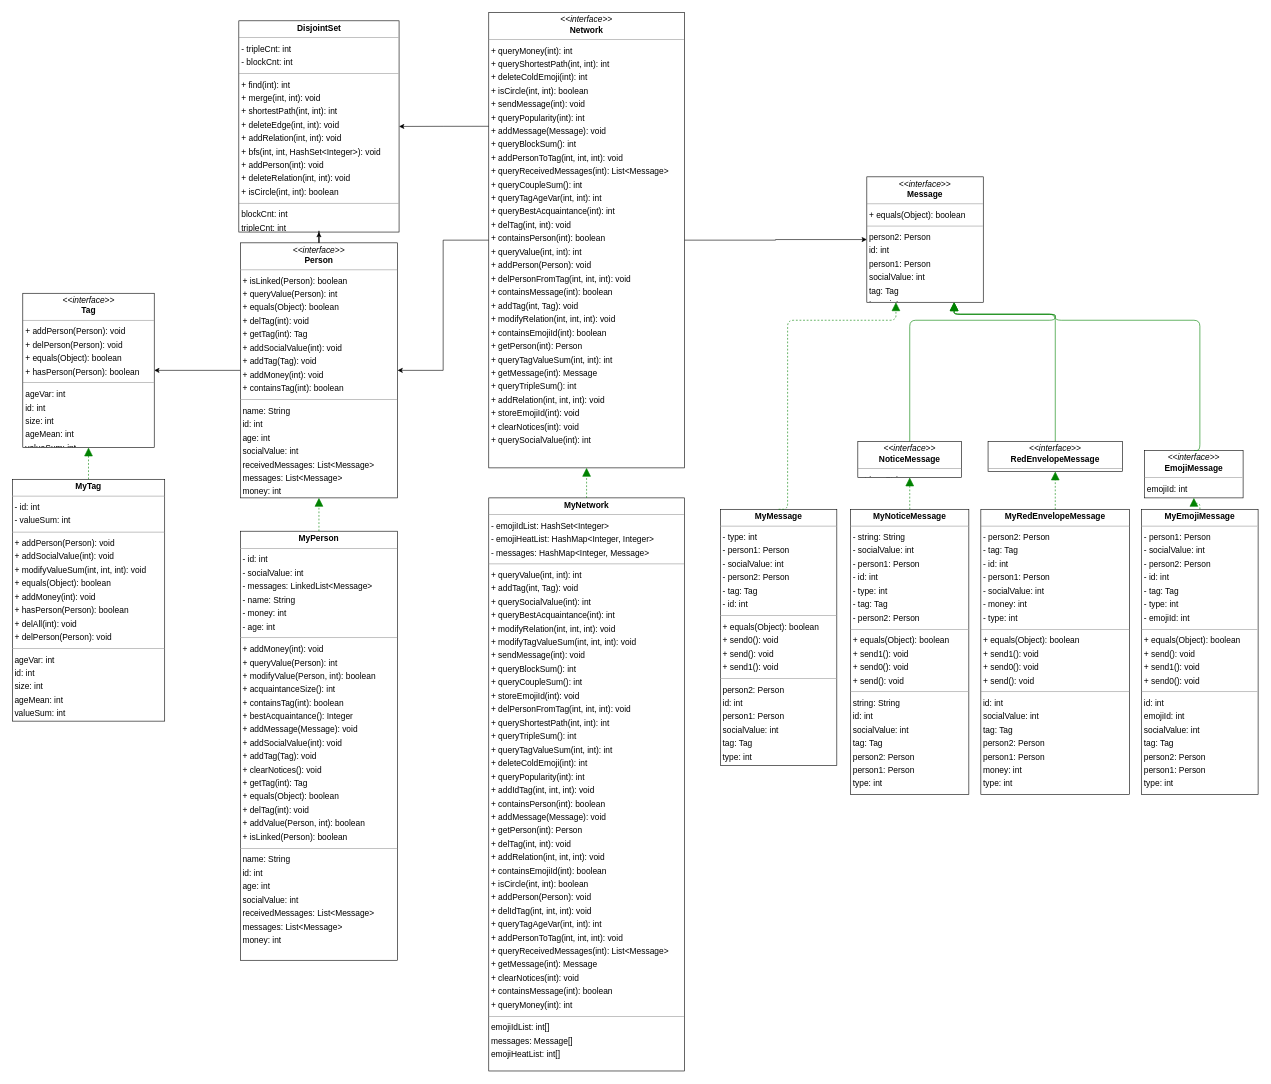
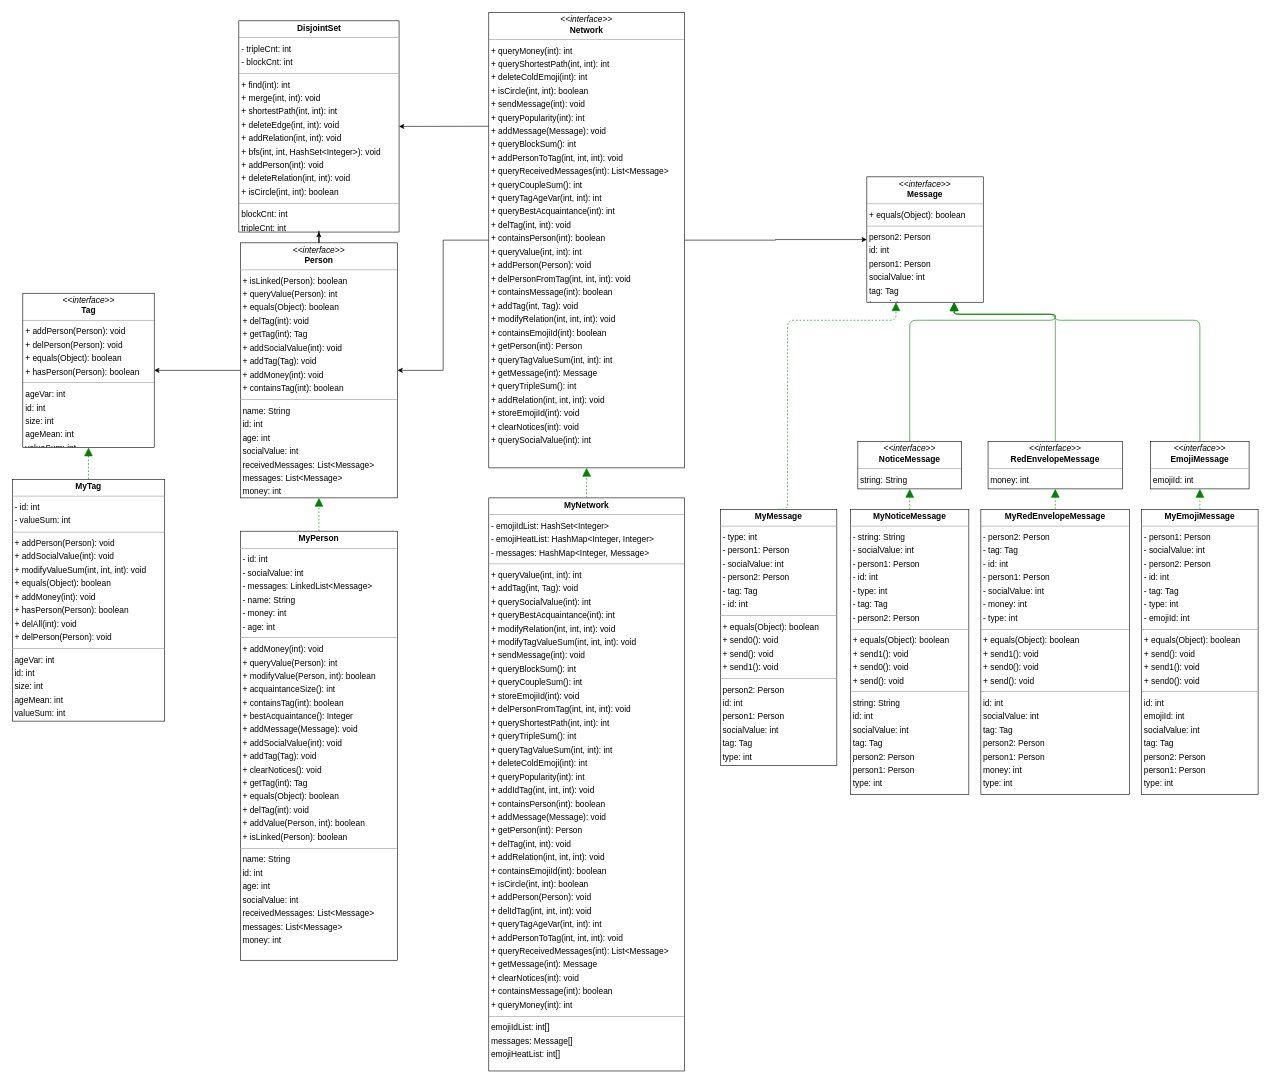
- <mxCell id="20" value="&lt;p style=&quot;margin:0px;margin-top:4px;text-align:center;&quot;&gt;&lt;i&gt;&amp;lt;&amp;lt;interface&amp;gt;&amp;gt;&lt;/i&gt;&lt;br/&gt;&lt;b&gt;RedEnvelopeMessage&lt;/b&gt;&lt;/p&gt;&lt;hr size=&quot;1&quot;/&gt;&lt;p style=&quot;margin:0 0 0 4px;line-height:1.6;&quot;&gt; money: int&lt;/p&gt;" style="verticalAlign=top;align=left;overflow=fill;fontSize=14;fontFamily=Helvetica;html=1;rounded=0;shadow=0;comic=0;labelBackgroundColor=none;strokeWidth=1;" parent="1" vertex="1"><mxGeometry x="1646" y="735" width="224" height="50" as="geometry" /></mxCell>
+ <mxCell id="20" value="&lt;p style=&quot;margin:0px;margin-top:4px;text-align:center;&quot;&gt;&lt;i&gt;&amp;lt;&amp;lt;interface&amp;gt;&amp;gt;&lt;/i&gt;&lt;br/&gt;&lt;b&gt;RedEnvelopeMessage&lt;/b&gt;&lt;/p&gt;&lt;hr size=&quot;1&quot;/&gt;&lt;p style=&quot;margin:0 0 0 4px;line-height:1.6;&quot;&gt; money: int&lt;/p&gt;" style="verticalAlign=top;align=left;overflow=fill;fontSize=14;fontFamily=Helvetica;html=1;rounded=0;shadow=0;comic=0;labelBackgroundColor=none;strokeWidth=1;" parent="1" vertex="1"><mxGeometry x="1646" y="735" width="224" height="79" as="geometry" /></mxCell>
- <mxCell id="16" value="&lt;p style=&quot;margin:0px;margin-top:4px;text-align:center;&quot;&gt;&lt;i&gt;&amp;lt;&amp;lt;interface&amp;gt;&amp;gt;&lt;/i&gt;&lt;br/&gt;&lt;b&gt;NoticeMessage&lt;/b&gt;&lt;/p&gt;&lt;hr size=&quot;1&quot;/&gt;&lt;p style=&quot;margin:0 0 0 4px;line-height:1.6;&quot;&gt; string: String&lt;/p&gt;" style="verticalAlign=top;align=left;overflow=fill;fontSize=14;fontFamily=Helvetica;html=1;rounded=0;shadow=0;comic=0;labelBackgroundColor=none;strokeWidth=1;" parent="1" vertex="1"><mxGeometry x="1429" y="735" width="173" height="60" as="geometry" /></mxCell>
+ <mxCell id="16" value="&lt;p style=&quot;margin:0px;margin-top:4px;text-align:center;&quot;&gt;&lt;i&gt;&amp;lt;&amp;lt;interface&amp;gt;&amp;gt;&lt;/i&gt;&lt;br/&gt;&lt;b&gt;NoticeMessage&lt;/b&gt;&lt;/p&gt;&lt;hr size=&quot;1&quot;/&gt;&lt;p style=&quot;margin:0 0 0 4px;line-height:1.6;&quot;&gt; string: String&lt;/p&gt;" style="verticalAlign=top;align=left;overflow=fill;fontSize=14;fontFamily=Helvetica;html=1;rounded=0;shadow=0;comic=0;labelBackgroundColor=none;strokeWidth=1;" parent="1" vertex="1"><mxGeometry x="1429" y="735" width="173" height="79" as="geometry" /></mxCell>
- <mxCell id="3" value="&lt;p style=&quot;margin:0px;margin-top:4px;text-align:center;&quot;&gt;&lt;i&gt;&amp;lt;&amp;lt;interface&amp;gt;&amp;gt;&lt;/i&gt;&lt;br/&gt;&lt;b&gt;EmojiMessage&lt;/b&gt;&lt;/p&gt;&lt;hr size=&quot;1&quot;/&gt;&lt;p style=&quot;margin:0 0 0 4px;line-height:1.6;&quot;&gt; emojiId: int&lt;/p&gt;" style="verticalAlign=top;align=left;overflow=fill;fontSize=14;fontFamily=Helvetica;html=1;rounded=0;shadow=0;comic=0;labelBackgroundColor=none;strokeWidth=1;" parent="1" vertex="1"><mxGeometry x="1907" y="750" width="164" height="79" as="geometry" /></mxCell>
+ <mxCell id="3" value="&lt;p style=&quot;margin:0px;margin-top:4px;text-align:center;&quot;&gt;&lt;i&gt;&amp;lt;&amp;lt;interface&amp;gt;&amp;gt;&lt;/i&gt;&lt;br/&gt;&lt;b&gt;EmojiMessage&lt;/b&gt;&lt;/p&gt;&lt;hr size=&quot;1&quot;/&gt;&lt;p style=&quot;margin:0 0 0 4px;line-height:1.6;&quot;&gt; emojiId: int&lt;/p&gt;" style="verticalAlign=top;align=left;overflow=fill;fontSize=14;fontFamily=Helvetica;html=1;rounded=0;shadow=0;comic=0;labelBackgroundColor=none;strokeWidth=1;" parent="1" vertex="1"><mxGeometry x="1917" y="735" width="164" height="79" as="geometry" /></mxCell>
